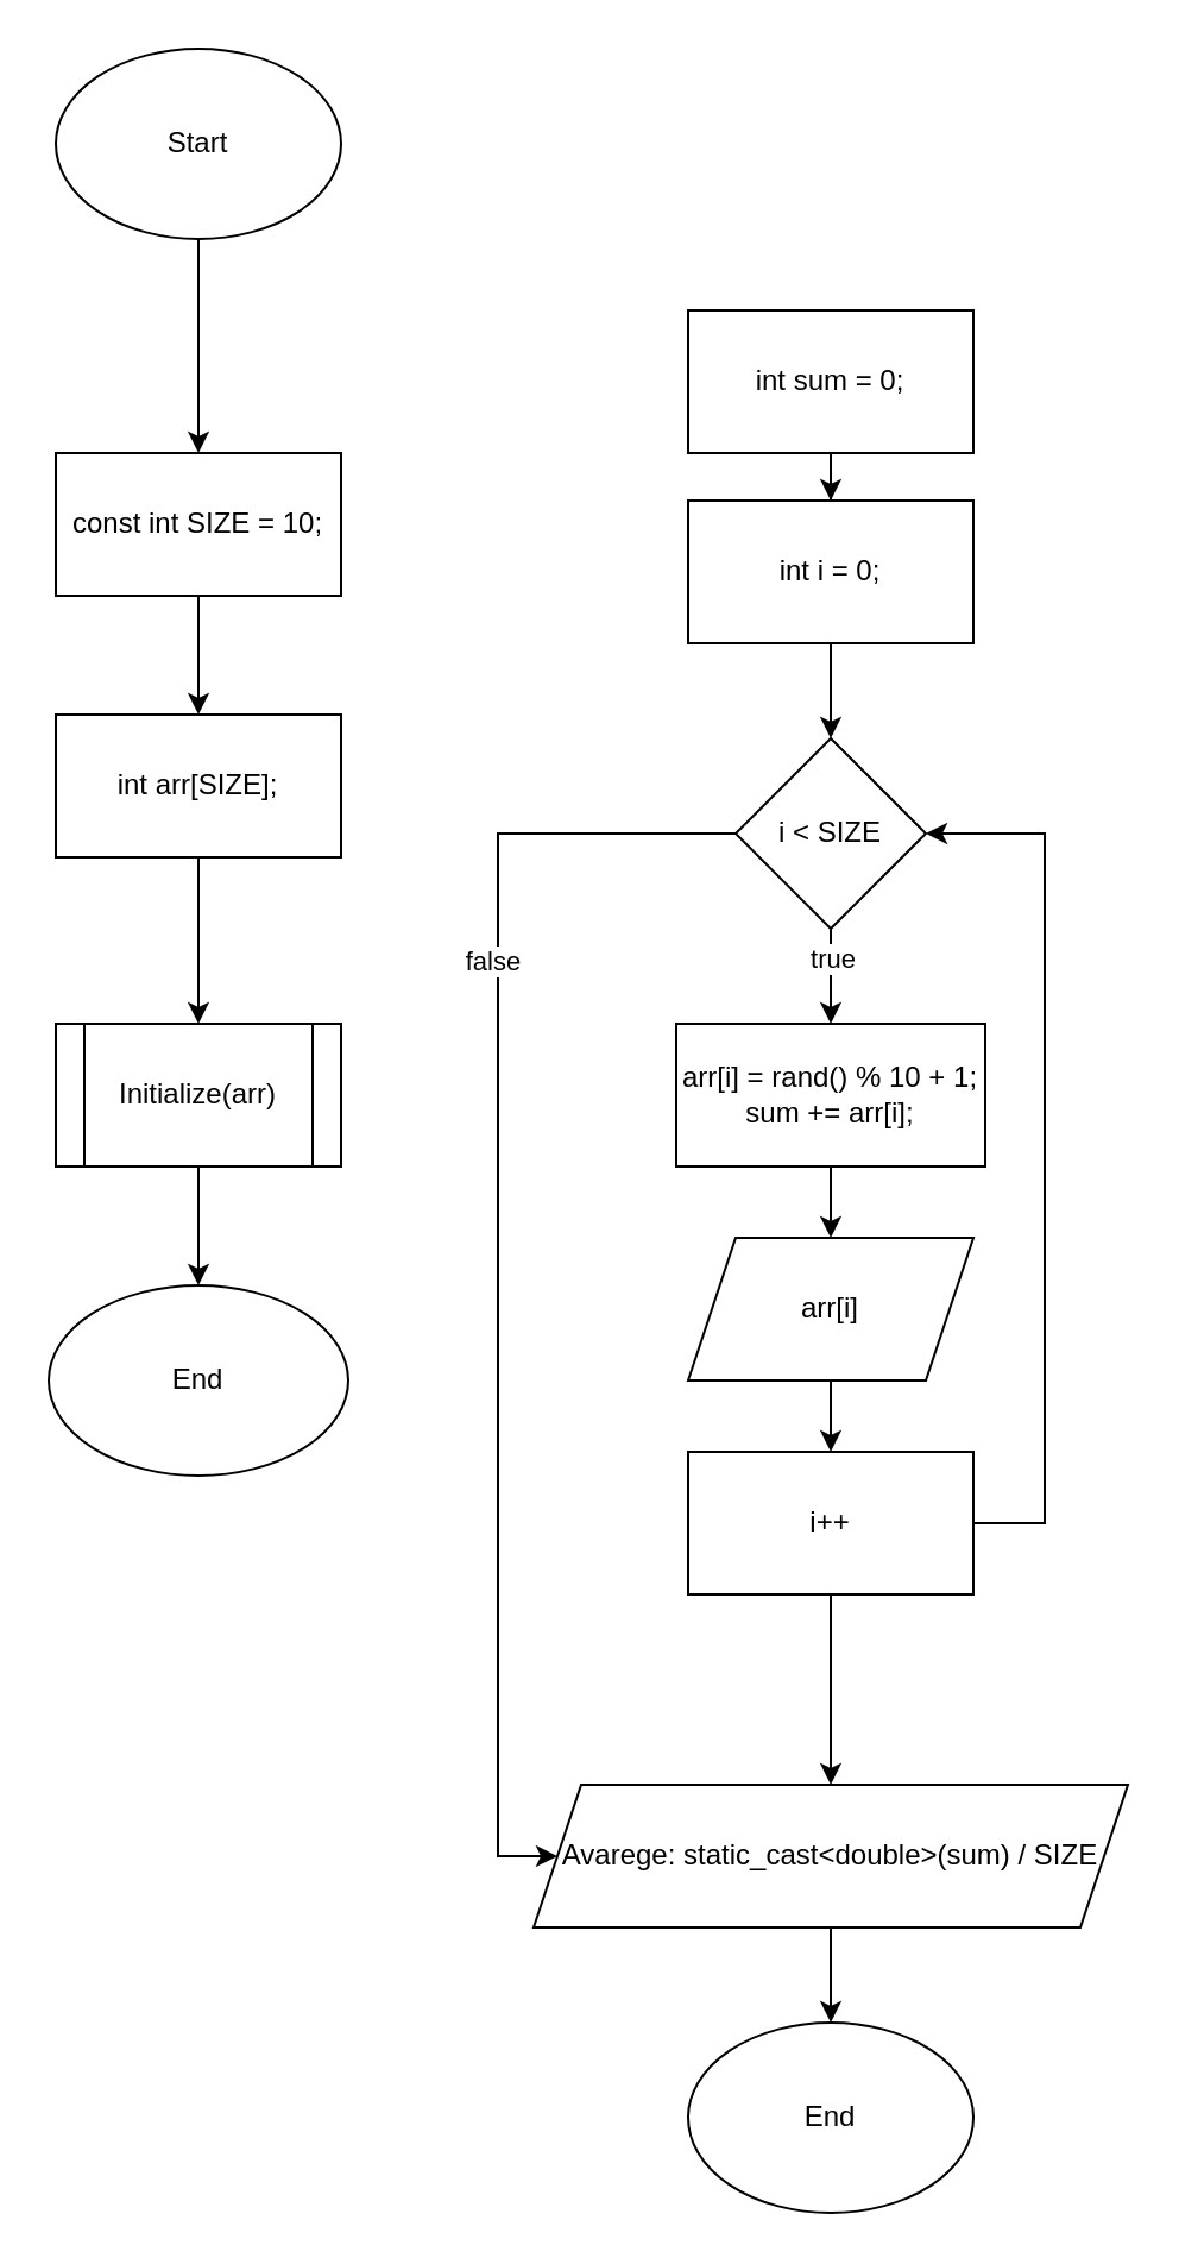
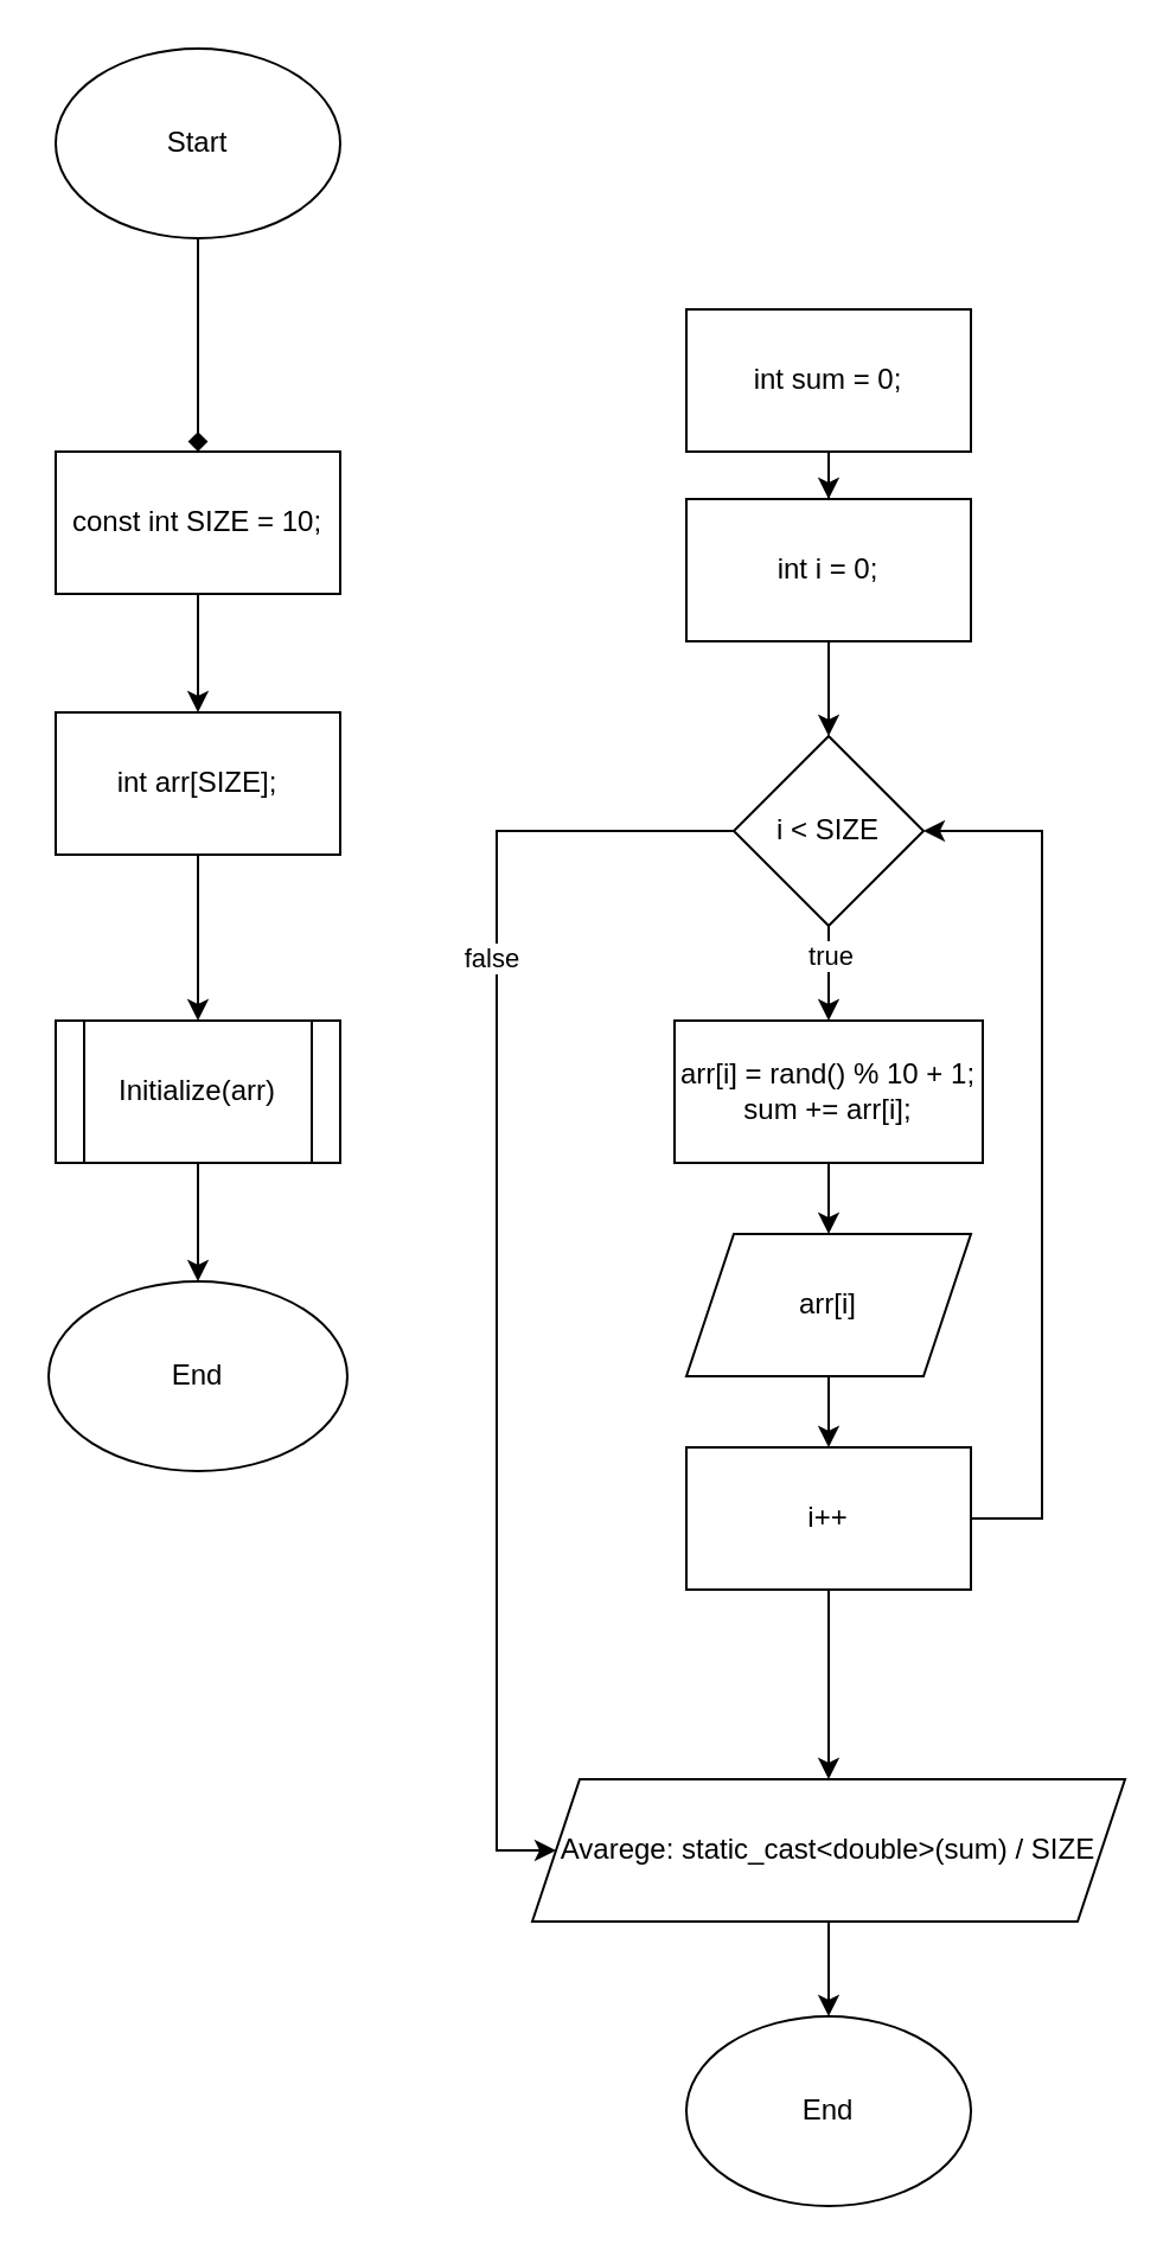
- <mxCell id="2" value="" style="edgeStyle=orthogonalEdgeStyle;rounded=0;orthogonalLoop=1;jettySize=auto;html=1;" edge="1" parent="1" source="3" target="5"><mxGeometry relative="1" as="geometry" /></mxCell>
+ <mxCell id="2" value="" style="edgeStyle=orthogonalEdgeStyle;rounded=0;orthogonalLoop=1;jettySize=auto;html=1;endArrow=diamond;" edge="1" parent="1" source="3" target="5"><mxGeometry relative="1" as="geometry" /></mxCell>
